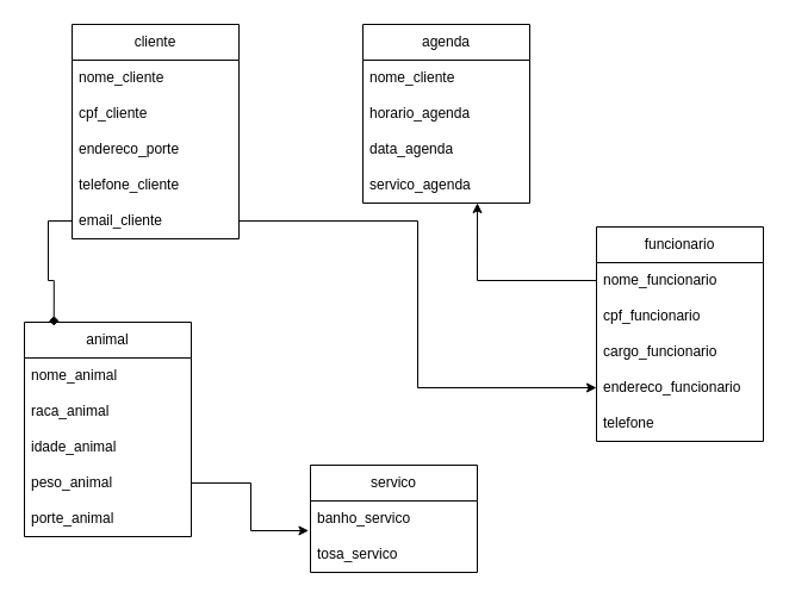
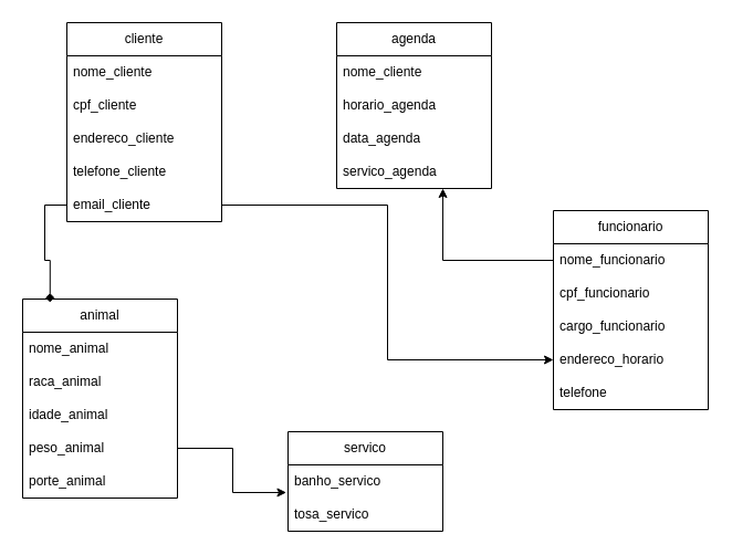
- <mxCell id="5" value="endereco_porte" style="text;strokeColor=none;fillColor=none;align=left;verticalAlign=middle;spacingLeft=4;spacingRight=4;overflow=hidden;points=[[0,0.5],[1,0.5]];portConstraint=eastwest;rotatable=0;whiteSpace=wrap;html=1;" vertex="1" parent="2"><mxGeometry y="90" width="140" height="30" as="geometry" /></mxCell>
+ <mxCell id="5" value="endereco_cliente" style="text;strokeColor=none;fillColor=none;align=left;verticalAlign=middle;spacingLeft=4;spacingRight=4;overflow=hidden;points=[[0,0.5],[1,0.5]];portConstraint=eastwest;rotatable=0;whiteSpace=wrap;html=1;" vertex="1" parent="2"><mxGeometry y="90" width="140" height="30" as="geometry" /></mxCell>
- <mxCell id="23" value="endereco_funcionario" style="text;strokeColor=none;fillColor=none;align=left;verticalAlign=middle;spacingLeft=4;spacingRight=4;overflow=hidden;points=[[0,0.5],[1,0.5]];portConstraint=eastwest;rotatable=0;whiteSpace=wrap;html=1;" vertex="1" parent="19"><mxGeometry y="120" width="140" height="30" as="geometry" /></mxCell>
+ <mxCell id="23" value="endereco_horario" style="text;strokeColor=none;fillColor=none;align=left;verticalAlign=middle;spacingLeft=4;spacingRight=4;overflow=hidden;points=[[0,0.5],[1,0.5]];portConstraint=eastwest;rotatable=0;whiteSpace=wrap;html=1;" vertex="1" parent="19"><mxGeometry y="120" width="140" height="30" as="geometry" /></mxCell>
